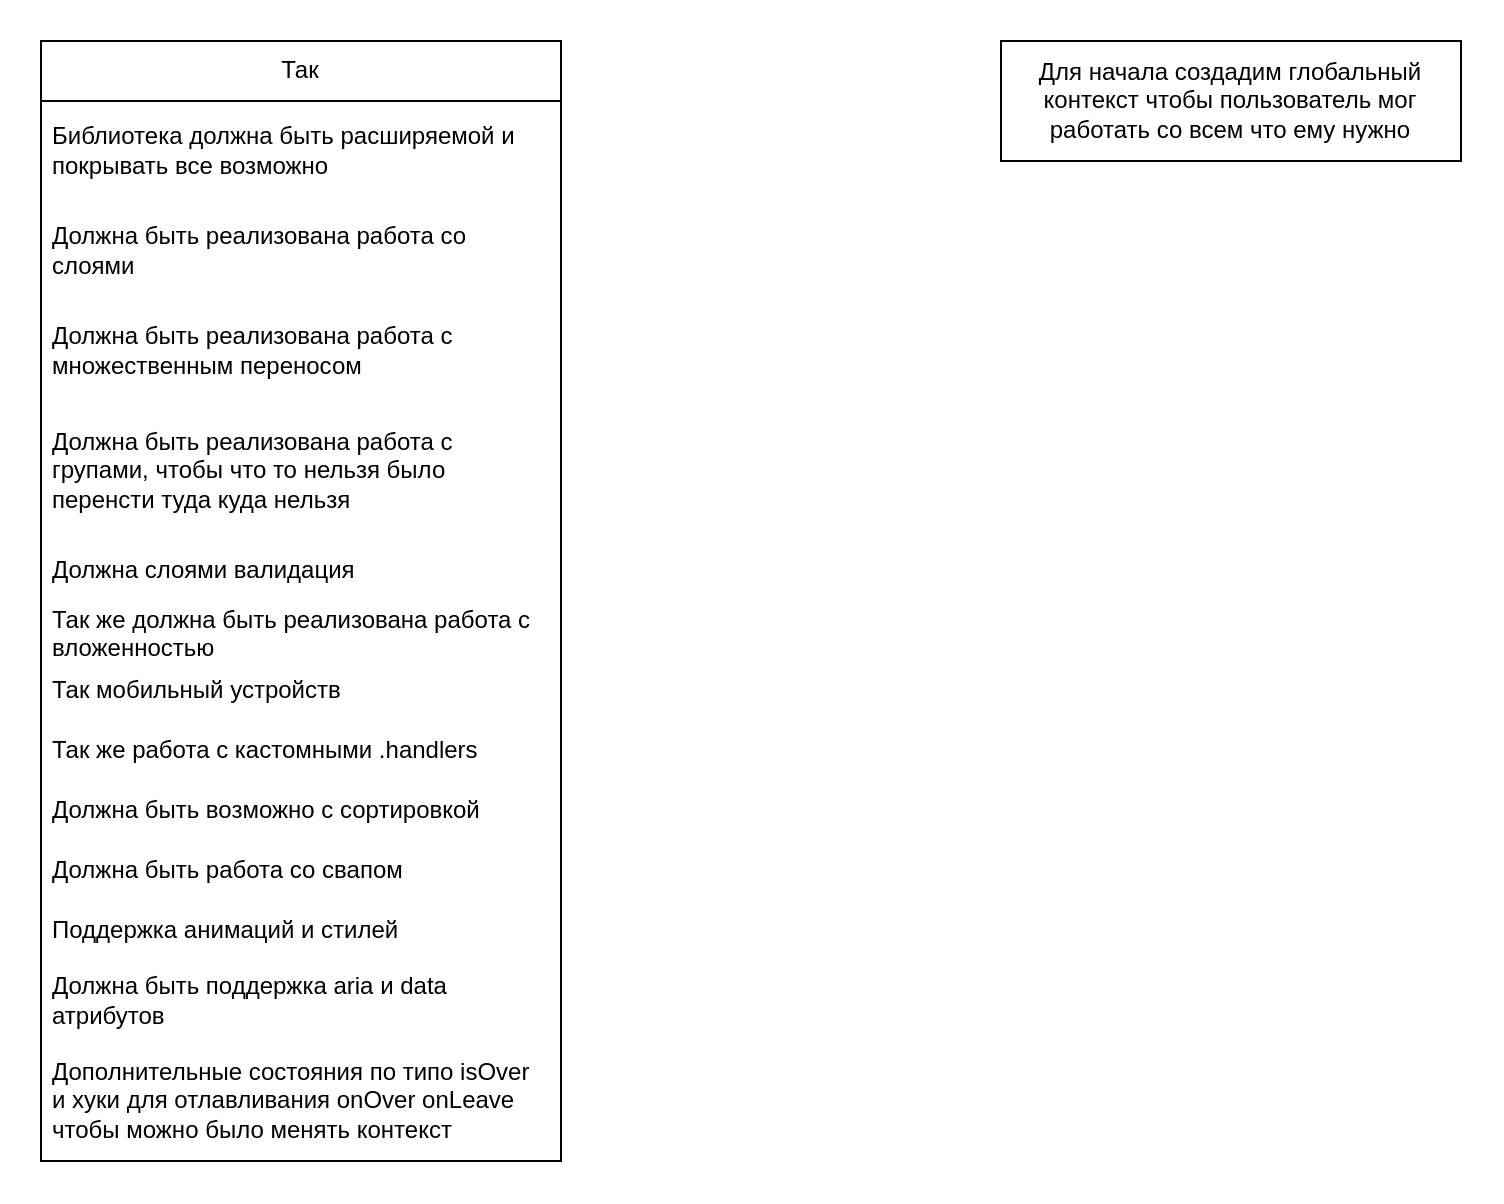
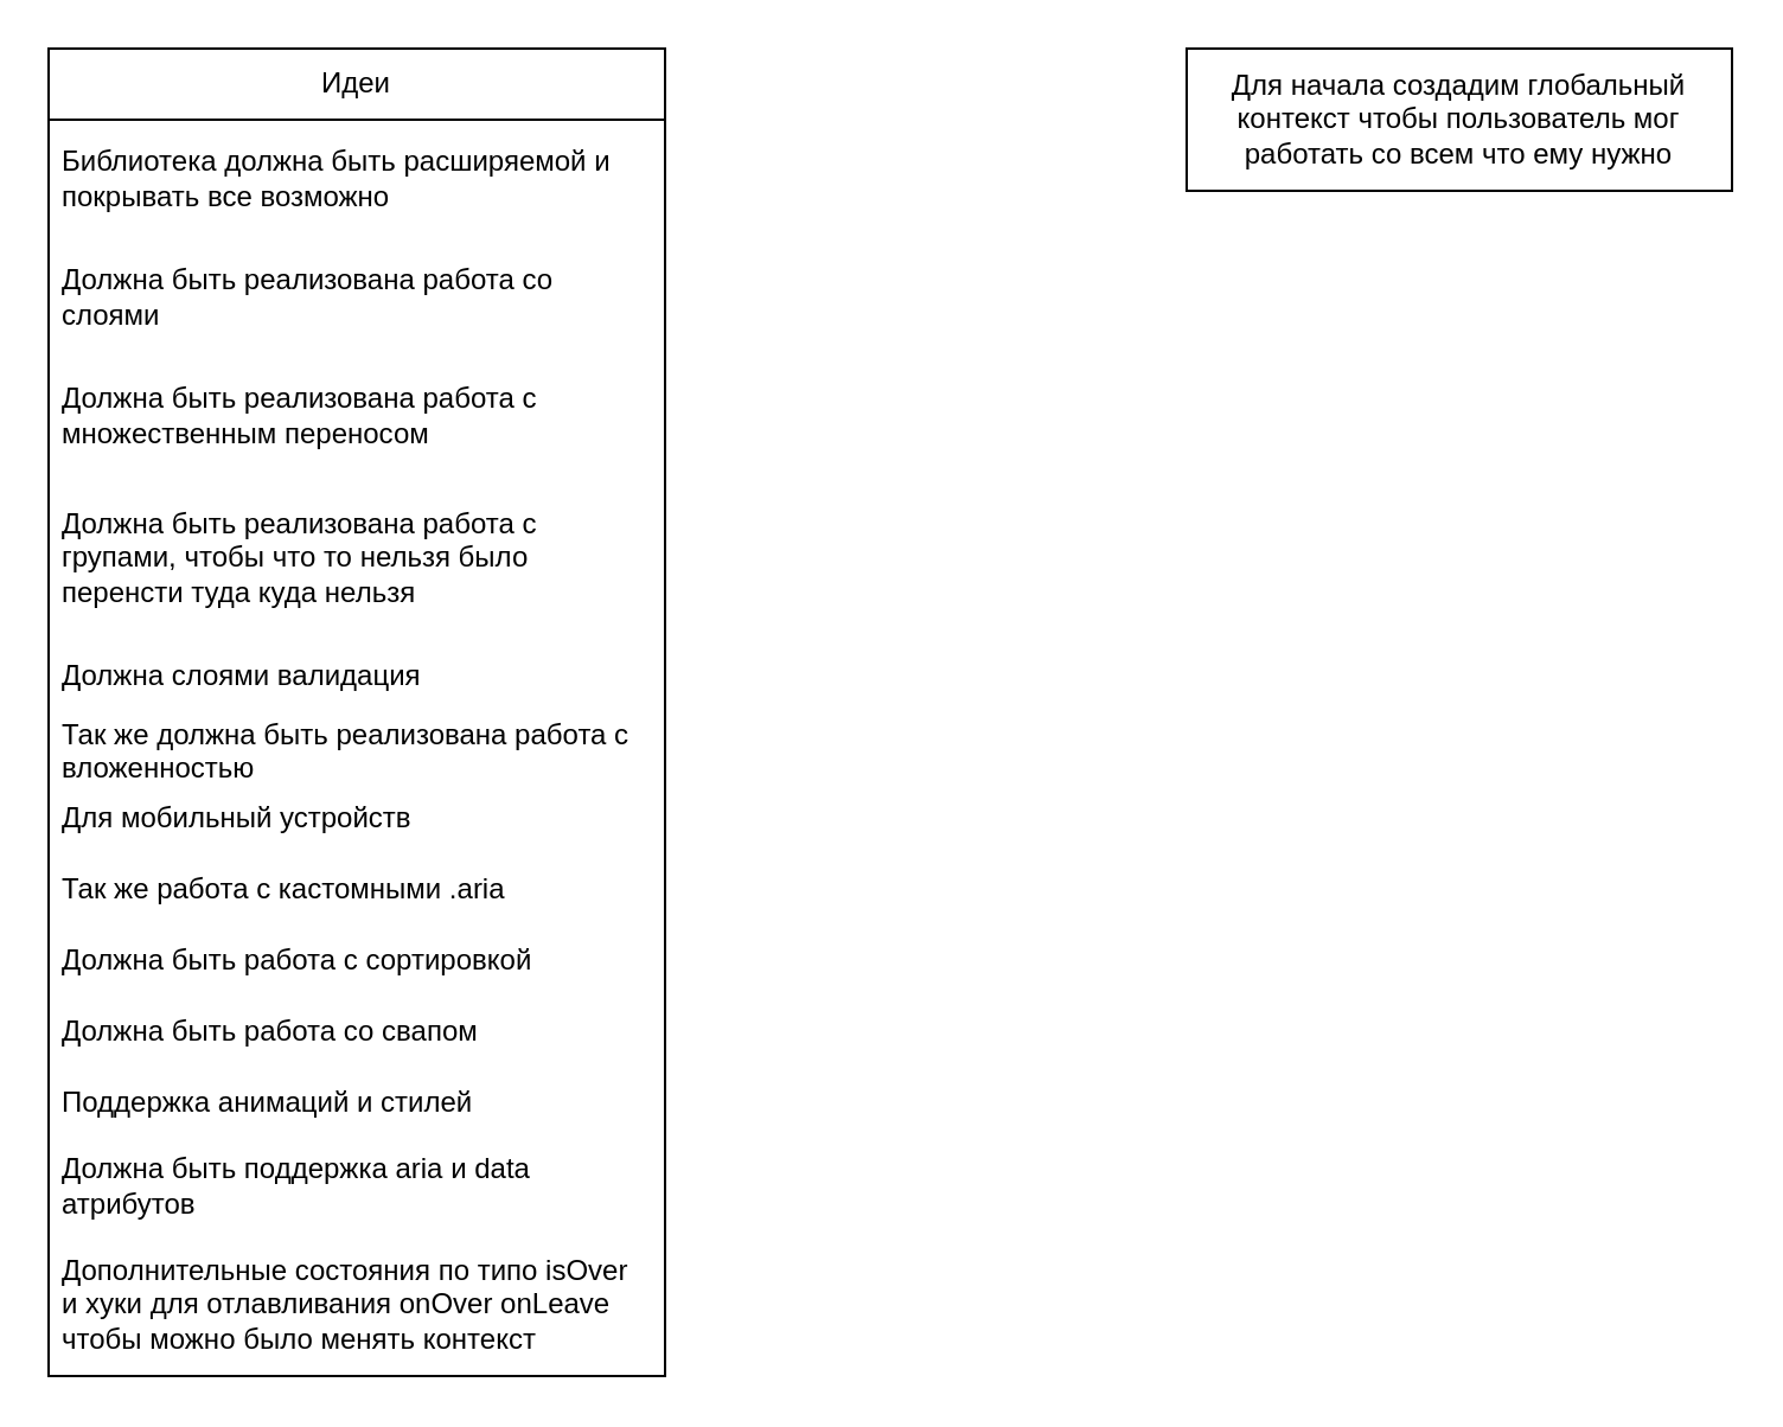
- <mxCell id="2" value="Так" style="swimlane;fontStyle=0;childLayout=stackLayout;horizontal=1;startSize=30;horizontalStack=0;resizeParent=1;resizeParentMax=0;resizeLast=0;collapsible=1;marginBottom=0;whiteSpace=wrap;html=1;" vertex="1" parent="1"><mxGeometry x="20" y="20" width="260" height="560" as="geometry" /></mxCell>
+ <mxCell id="2" value="Идеи" style="swimlane;fontStyle=0;childLayout=stackLayout;horizontal=1;startSize=30;horizontalStack=0;resizeParent=1;resizeParentMax=0;resizeLast=0;collapsible=1;marginBottom=0;whiteSpace=wrap;html=1;" vertex="1" parent="1"><mxGeometry x="20" y="20" width="260" height="560" as="geometry" /></mxCell>
- <mxCell id="9" value="Так мобильный устройств" style="text;strokeColor=none;fillColor=none;align=left;verticalAlign=middle;spacingLeft=4;spacingRight=4;overflow=hidden;points=[[0,0.5],[1,0.5]];portConstraint=eastwest;rotatable=0;whiteSpace=wrap;html=1;" vertex="1" parent="2"><mxGeometry y="310" width="260" height="30" as="geometry" /></mxCell>
+ <mxCell id="9" value="Для мобильный устройств" style="text;strokeColor=none;fillColor=none;align=left;verticalAlign=middle;spacingLeft=4;spacingRight=4;overflow=hidden;points=[[0,0.5],[1,0.5]];portConstraint=eastwest;rotatable=0;whiteSpace=wrap;html=1;" vertex="1" parent="2"><mxGeometry y="310" width="260" height="30" as="geometry" /></mxCell>
- <mxCell id="10" value="Так же работа с кастомными .handlers" style="text;strokeColor=none;fillColor=none;align=left;verticalAlign=middle;spacingLeft=4;spacingRight=4;overflow=hidden;points=[[0,0.5],[1,0.5]];portConstraint=eastwest;rotatable=0;whiteSpace=wrap;html=1;" vertex="1" parent="2"><mxGeometry y="340" width="260" height="30" as="geometry" /></mxCell>
+ <mxCell id="10" value="Так же работа с кастомными .aria" style="text;strokeColor=none;fillColor=none;align=left;verticalAlign=middle;spacingLeft=4;spacingRight=4;overflow=hidden;points=[[0,0.5],[1,0.5]];portConstraint=eastwest;rotatable=0;whiteSpace=wrap;html=1;" vertex="1" parent="2"><mxGeometry y="340" width="260" height="30" as="geometry" /></mxCell>
- <mxCell id="11" value="Должна быть возможно с сортировкой" style="text;strokeColor=none;fillColor=none;align=left;verticalAlign=middle;spacingLeft=4;spacingRight=4;overflow=hidden;points=[[0,0.5],[1,0.5]];portConstraint=eastwest;rotatable=0;whiteSpace=wrap;html=1;" vertex="1" parent="2"><mxGeometry y="370" width="260" height="30" as="geometry" /></mxCell>
+ <mxCell id="11" value="Должна быть работа с сортировкой" style="text;strokeColor=none;fillColor=none;align=left;verticalAlign=middle;spacingLeft=4;spacingRight=4;overflow=hidden;points=[[0,0.5],[1,0.5]];portConstraint=eastwest;rotatable=0;whiteSpace=wrap;html=1;" vertex="1" parent="2"><mxGeometry y="370" width="260" height="30" as="geometry" /></mxCell>
